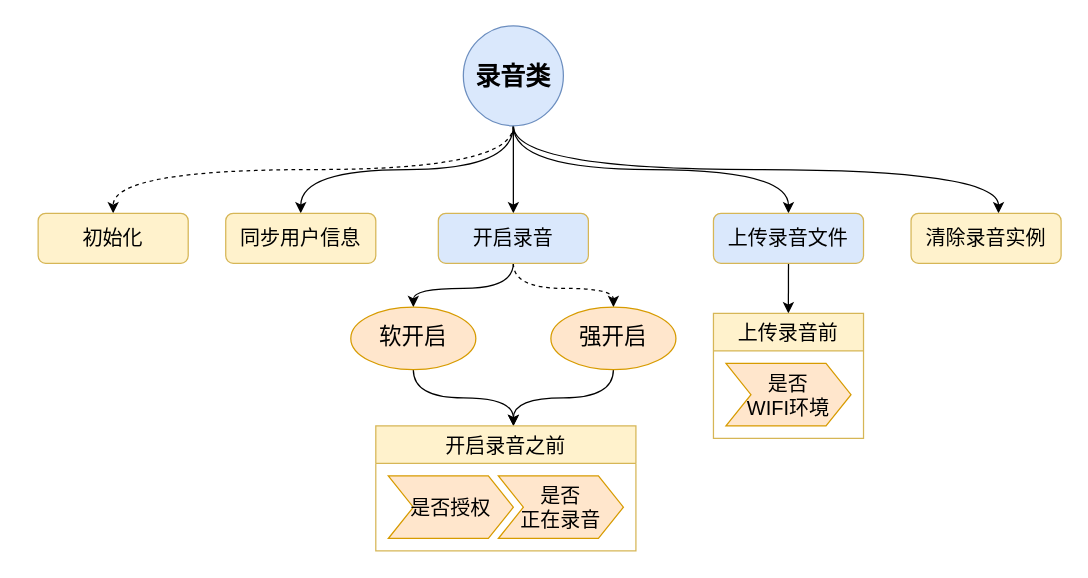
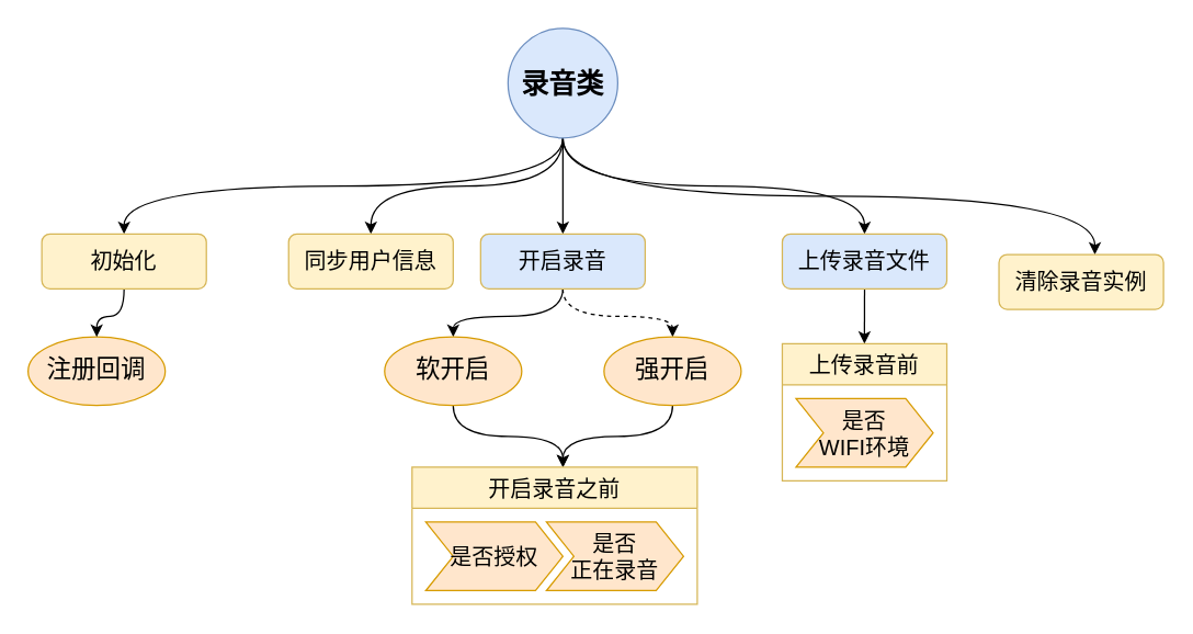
- <mxCell id="3" style="edgeStyle=orthogonalEdgeStyle;curved=1;rounded=1;sketch=0;orthogonalLoop=1;jettySize=auto;html=1;exitX=0.5;exitY=1;exitDx=0;exitDy=0;entryX=0.5;entryY=0;entryDx=0;entryDy=0;fontSize=16;dashed=1;" edge="1" parent="1" source="7" target="17"><mxGeometry relative="1" as="geometry" /></mxCell>
+ <mxCell id="3" style="edgeStyle=orthogonalEdgeStyle;curved=1;rounded=1;sketch=0;orthogonalLoop=1;jettySize=auto;html=1;exitX=0.5;exitY=1;exitDx=0;exitDy=0;entryX=0.5;entryY=0;entryDx=0;entryDy=0;fontSize=16;" edge="1" parent="1" source="7" target="17"><mxGeometry relative="1" as="geometry" /></mxCell>
- <mxCell id="18" value="同步用户信息" style="rounded=1;whiteSpace=wrap;html=1;sketch=0;fontSize=16;fillColor=#fff2cc;strokeColor=#d6b656;" vertex="1" parent="1"><mxGeometry x="180" y="170" width="120" height="40" as="geometry" /></mxCell>
+ <mxCell id="18" value="同步用户信息" style="rounded=1;whiteSpace=wrap;html=1;sketch=0;fontSize=16;fillColor=#fff2cc;strokeColor=#d6b656;" vertex="1" parent="1"><mxGeometry x="210" y="170" width="120" height="40" as="geometry" /></mxCell>
- <mxCell id="21" value="清除录音实例" style="rounded=1;whiteSpace=wrap;html=1;sketch=0;fontSize=16;fillColor=#fff2cc;strokeColor=#d6b656;" vertex="1" parent="1"><mxGeometry x="728" y="170" width="120" height="40" as="geometry" /></mxCell>
+ <mxCell id="21" value="清除录音实例" style="rounded=1;whiteSpace=wrap;html=1;sketch=0;fontSize=16;fillColor=#fff2cc;strokeColor=#d6b656;" vertex="1" parent="1"><mxGeometry x="728" y="185" width="120" height="40" as="geometry" /></mxCell>
+ <mxCell id="16" style="edgeStyle=orthogonalEdgeStyle;curved=1;rounded=1;sketch=0;orthogonalLoop=1;jettySize=auto;html=1;exitX=0.5;exitY=1;exitDx=0;exitDy=0;fontSize=16;" edge="1" parent="1" source="17" target="11"><mxGeometry relative="1" as="geometry" /></mxCell>
+ <mxCell id="11" value="&lt;font style=&quot;font-size: 18px&quot; face=&quot;Courier New&quot;&gt;注册回调&lt;/font&gt;" style="ellipse;whiteSpace=wrap;html=1;rounded=0;sketch=0;fillColor=#ffe6cc;strokeColor=#d79b00;" vertex="1" parent="1"><mxGeometry x="20" y="245" width="100" height="50" as="geometry" /></mxCell>
